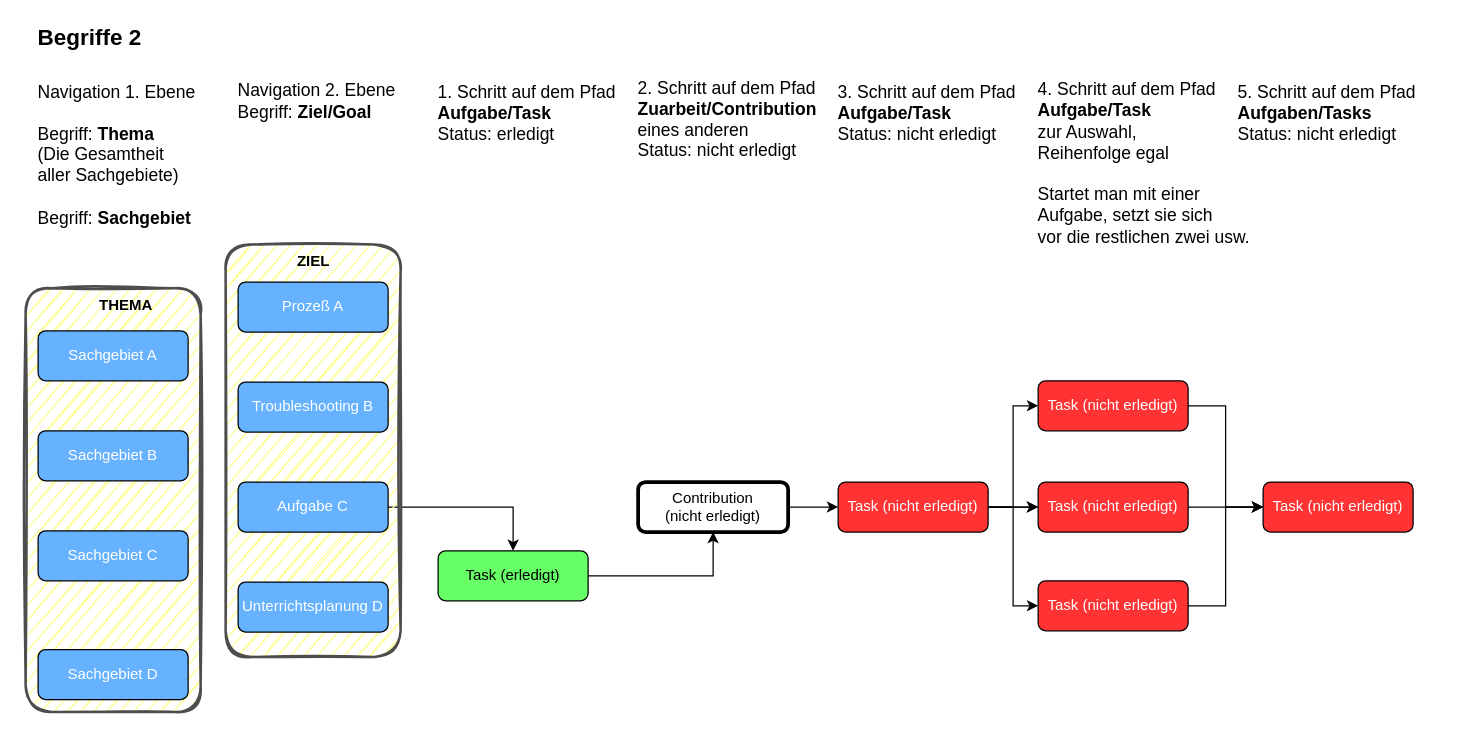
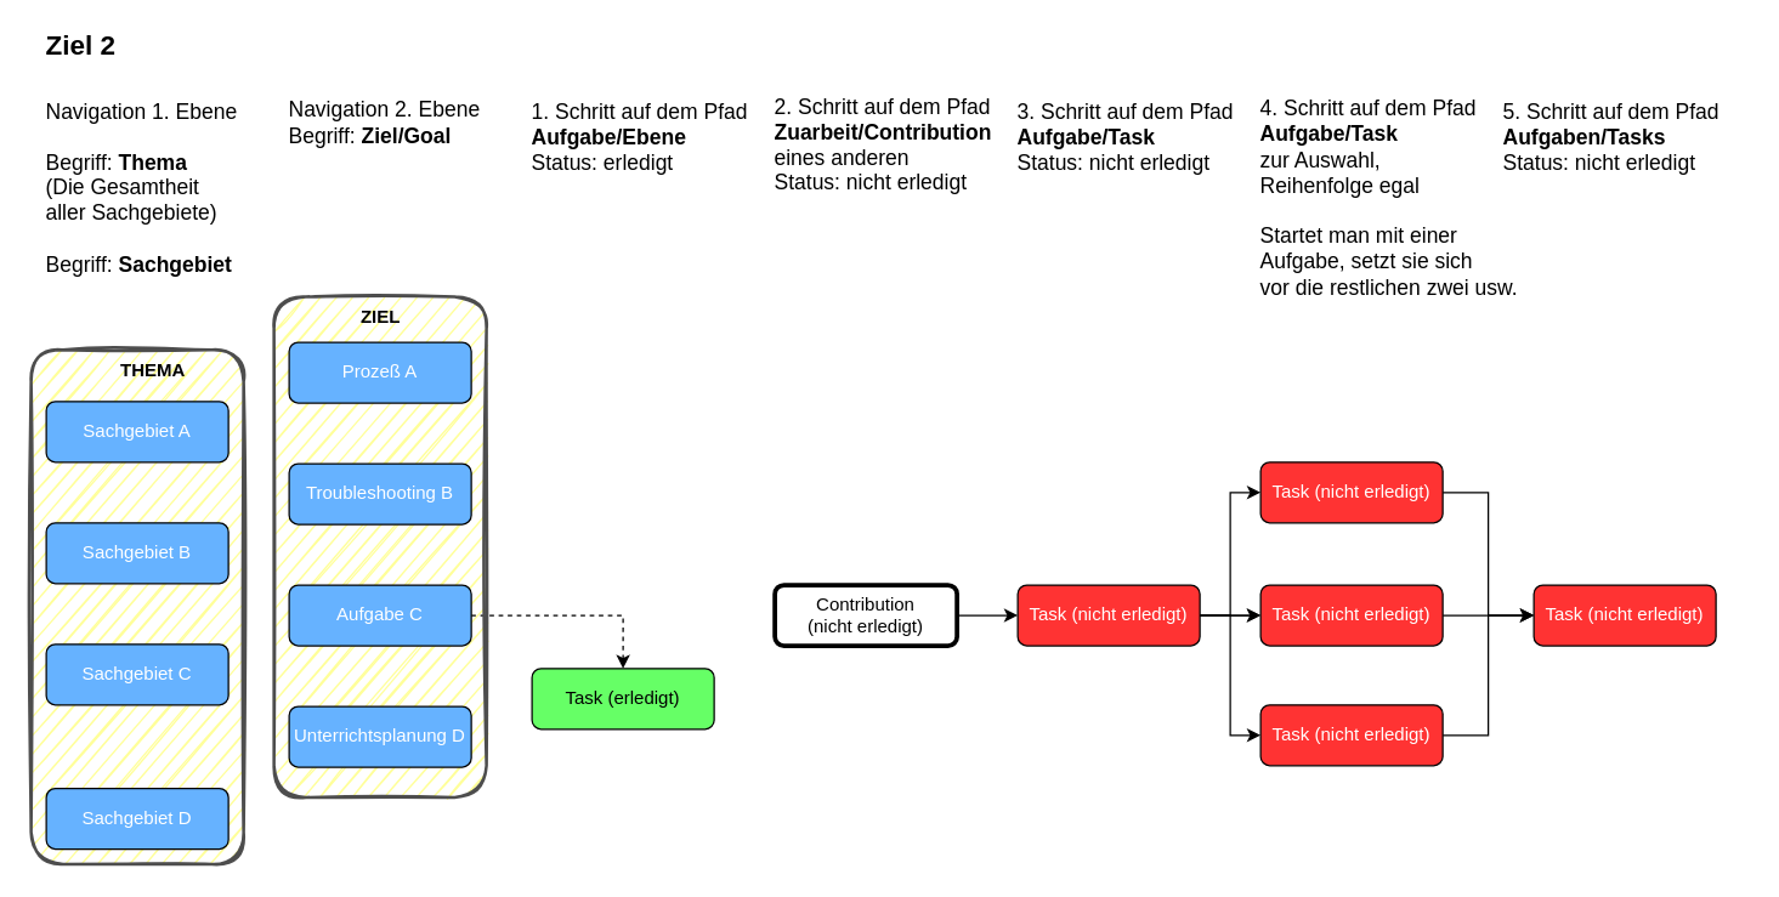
- <mxCell id="21" value="&lt;font style=&quot;font-size: 18px&quot;&gt;&lt;b&gt;Begriffe 2&lt;/b&gt;&lt;/font&gt;" style="text;html=1;align=left;verticalAlign=middle;resizable=0;points=[];autosize=1;spacing=0;" parent="1" vertex="1"><mxGeometry x="30" y="20" width="100" height="20" as="geometry" /></mxCell>
+ <mxCell id="21" value="&lt;font style=&quot;font-size: 18px&quot;&gt;&lt;b&gt;Ziel 2&lt;/b&gt;&lt;/font&gt;" style="text;html=1;align=left;verticalAlign=middle;resizable=0;points=[];autosize=1;spacing=0;" parent="1" vertex="1"><mxGeometry x="30" y="20" width="100" height="20" as="geometry" /></mxCell>
- <mxCell id="16" value="1. Schritt auf dem Pfad&lt;br style=&quot;font-size: 14px&quot;&gt;&lt;b&gt;Aufgabe/Task&lt;/b&gt;&lt;br style=&quot;font-size: 14px&quot;&gt;Status: erledigt" style="text;html=1;align=left;verticalAlign=middle;resizable=0;points=[];autosize=1;fontSize=14;spacing=0;" parent="1" vertex="1"><mxGeometry x="350" y="60" width="160" height="60" as="geometry" /></mxCell>
+ <mxCell id="16" value="1. Schritt auf dem Pfad&lt;br style=&quot;font-size: 14px&quot;&gt;&lt;b&gt;Aufgabe/Ebene&lt;/b&gt;&lt;br style=&quot;font-size: 14px&quot;&gt;Status: erledigt" style="text;html=1;align=left;verticalAlign=middle;resizable=0;points=[];autosize=1;fontSize=14;spacing=0;" parent="1" vertex="1"><mxGeometry x="350" y="60" width="160" height="60" as="geometry" /></mxCell>
- <mxCell id="5" value="" style="edgeStyle=orthogonalEdgeStyle;rounded=0;orthogonalLoop=1;jettySize=auto;html=1;" parent="1" source="26" target="7" edge="1"><mxGeometry relative="1" as="geometry" /></mxCell>
+ <mxCell id="5" value="" style="edgeStyle=orthogonalEdgeStyle;rounded=0;orthogonalLoop=1;jettySize=auto;html=1;dashed=1;" parent="1" source="26" target="7" edge="1"><mxGeometry relative="1" as="geometry" /></mxCell>
- <mxCell id="6" value="" style="edgeStyle=orthogonalEdgeStyle;rounded=0;orthogonalLoop=1;jettySize=auto;html=1;" parent="1" source="7" target="9" edge="1"><mxGeometry relative="1" as="geometry" /></mxCell>
